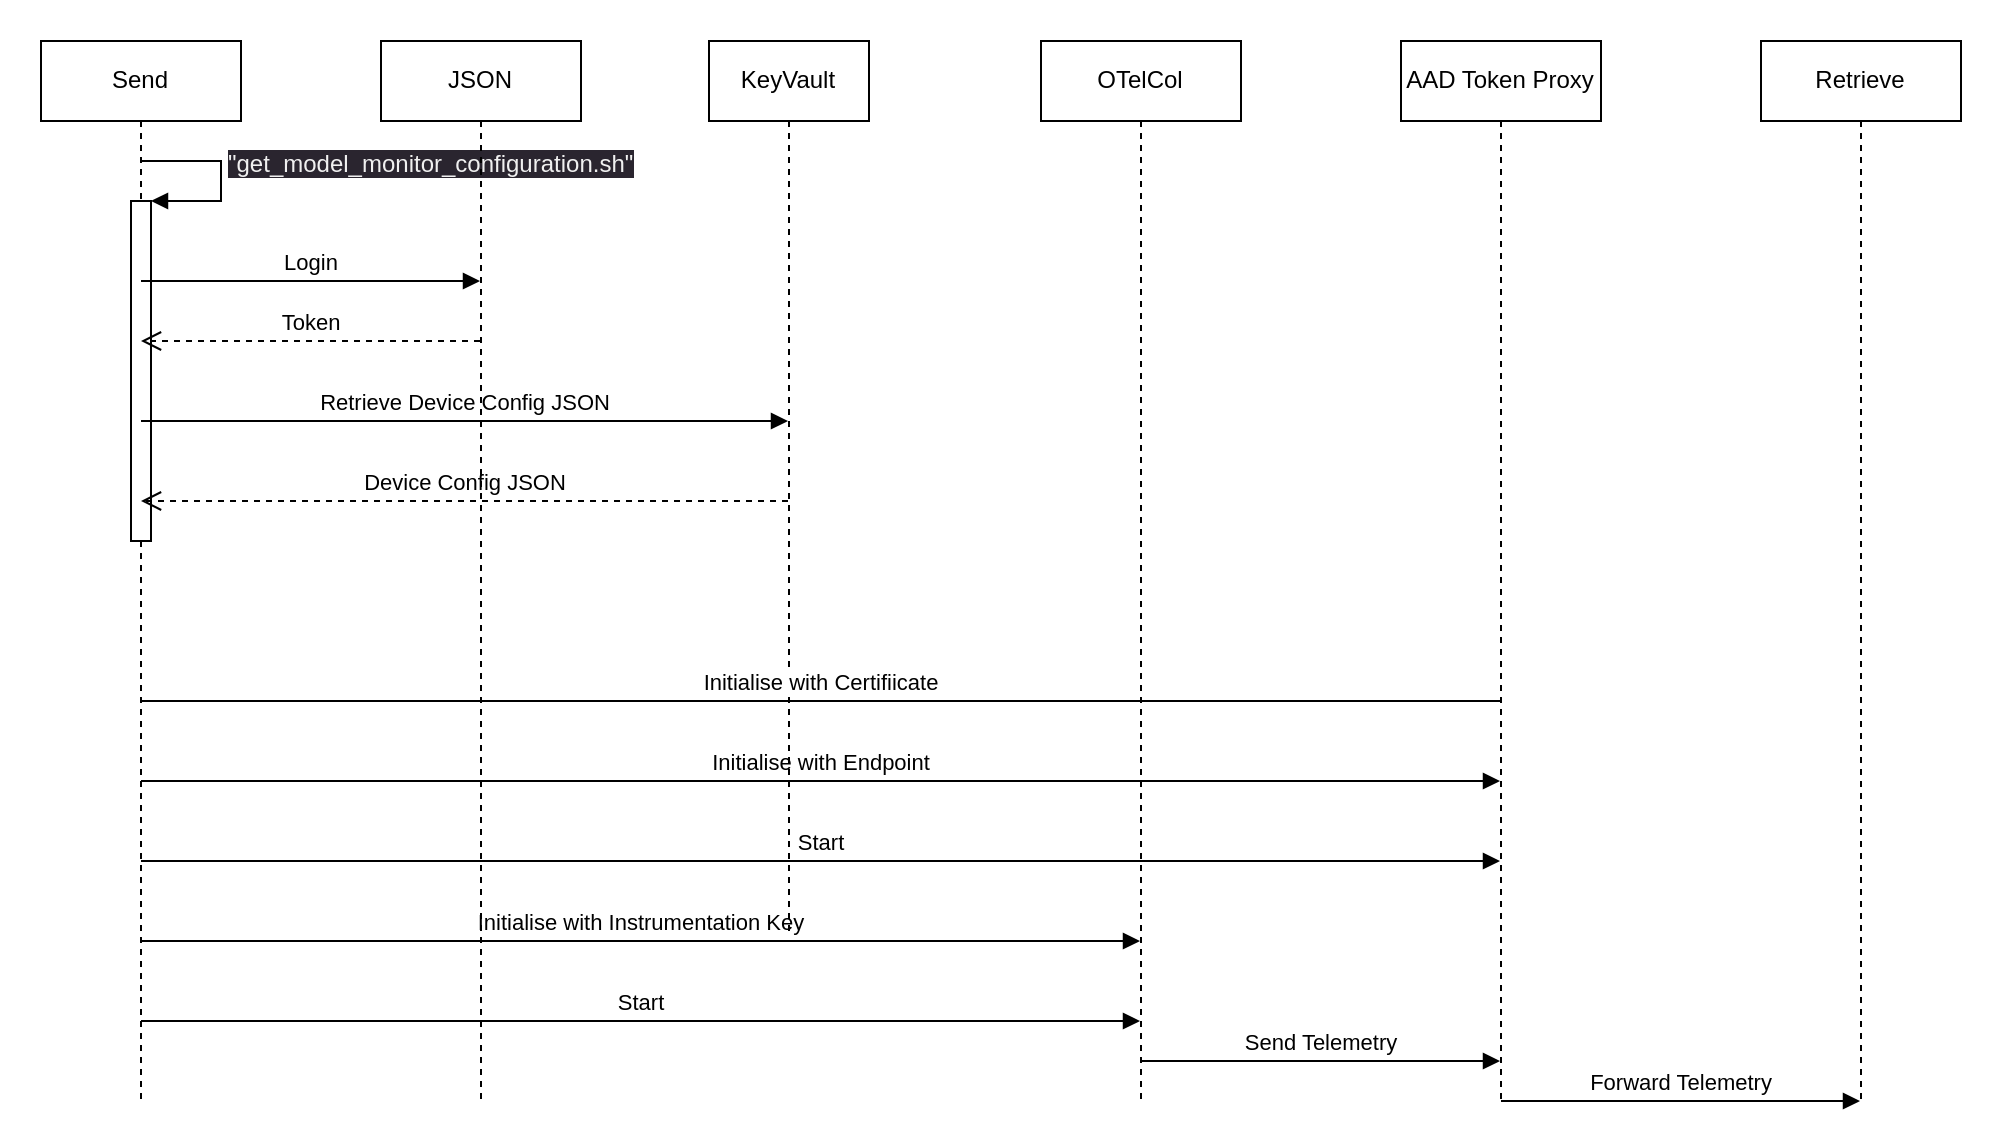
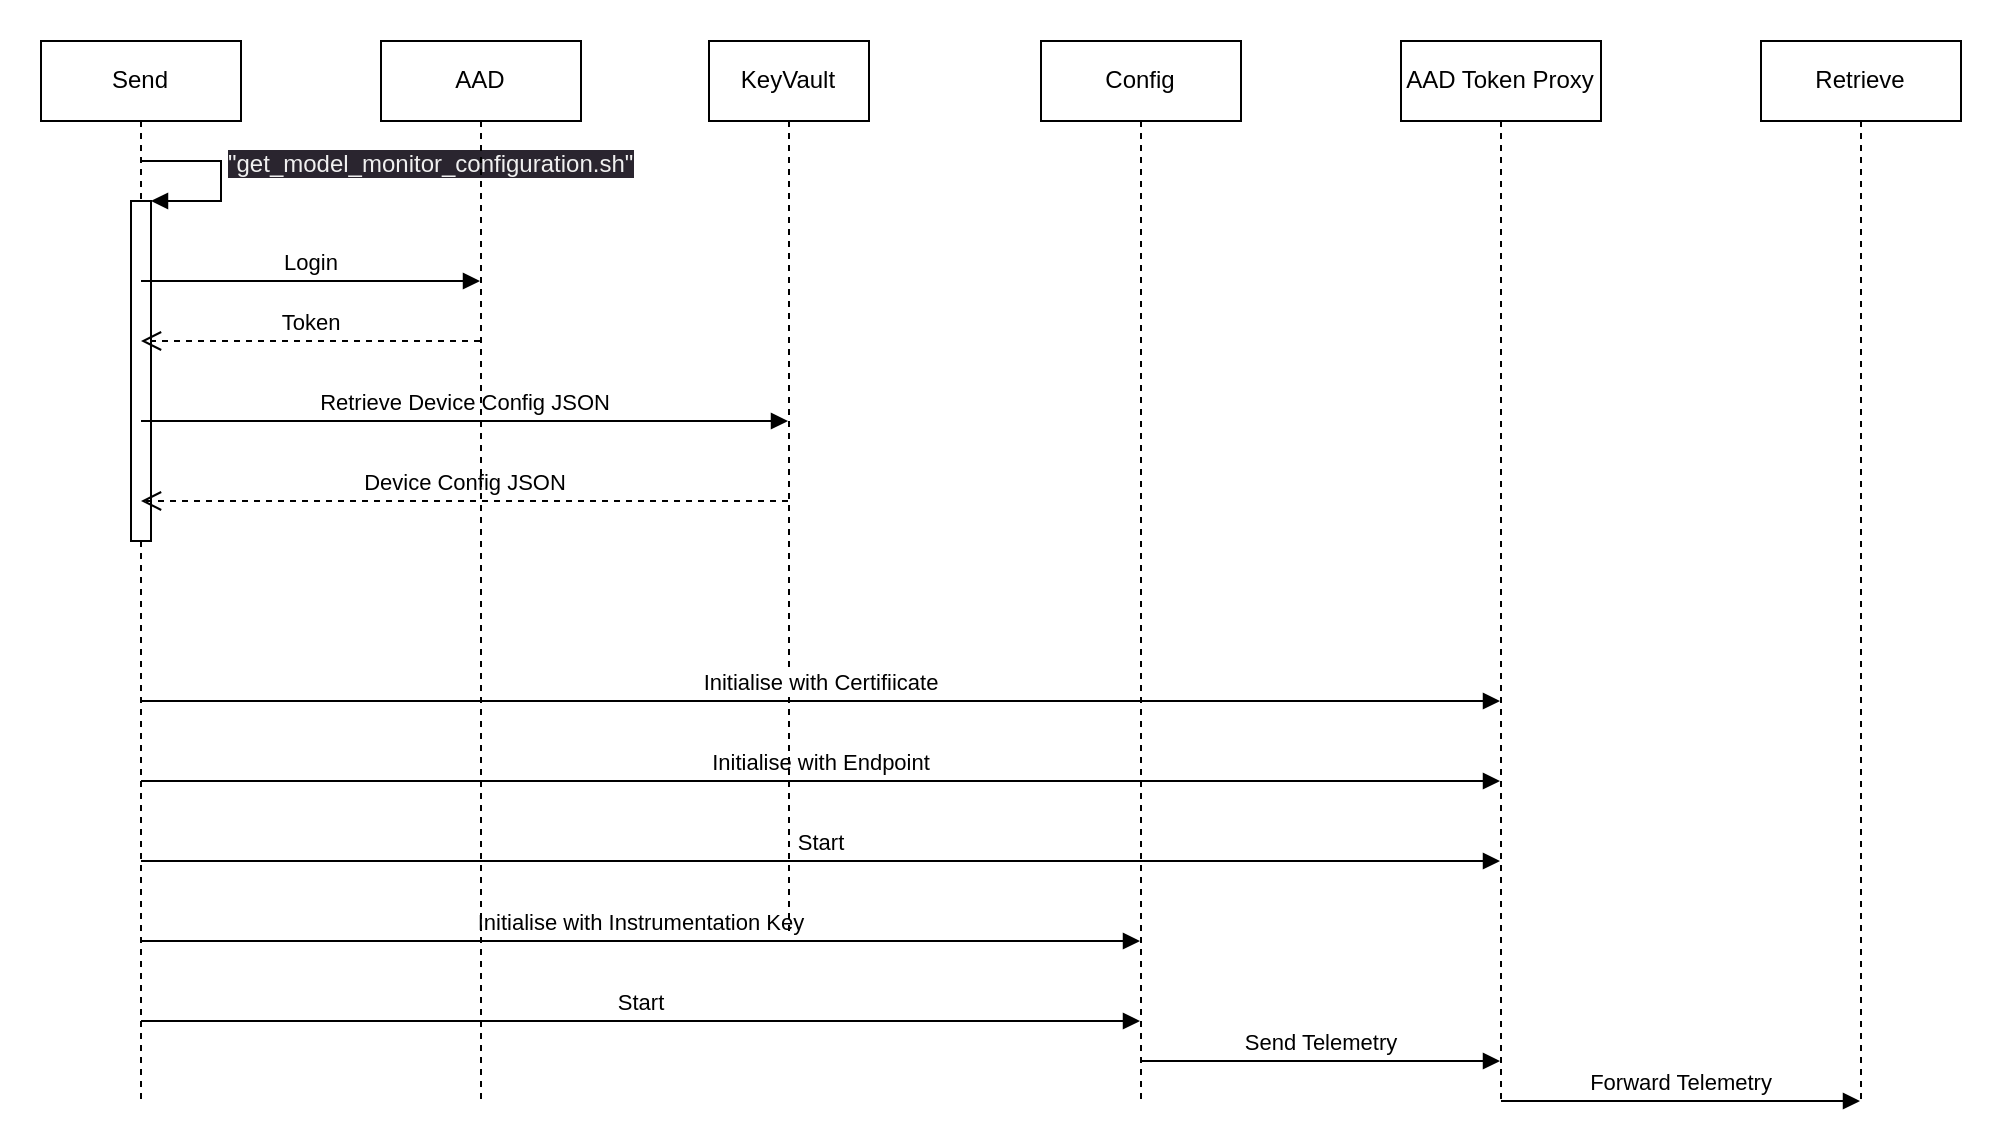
- <mxCell id="13" value="JSON" style="shape=umlLifeline;perimeter=lifelinePerimeter;whiteSpace=wrap;html=1;container=1;collapsible=0;recursiveResize=0;outlineConnect=0;" vertex="1" parent="1"><mxGeometry x="190" y="20" width="100" height="530" as="geometry" /></mxCell>
+ <mxCell id="13" value="AAD" style="shape=umlLifeline;perimeter=lifelinePerimeter;whiteSpace=wrap;html=1;container=1;collapsible=0;recursiveResize=0;outlineConnect=0;" vertex="1" parent="1"><mxGeometry x="190" y="20" width="100" height="530" as="geometry" /></mxCell>
- <mxCell id="15" value="OTelCol" style="shape=umlLifeline;perimeter=lifelinePerimeter;whiteSpace=wrap;html=1;container=1;collapsible=0;recursiveResize=0;outlineConnect=0;" vertex="1" parent="1"><mxGeometry x="520" y="20" width="100" height="530" as="geometry" /></mxCell>
+ <mxCell id="15" value="Config" style="shape=umlLifeline;perimeter=lifelinePerimeter;whiteSpace=wrap;html=1;container=1;collapsible=0;recursiveResize=0;outlineConnect=0;" vertex="1" parent="1"><mxGeometry x="520" y="20" width="100" height="530" as="geometry" /></mxCell>
- <mxCell id="19" value="Initialise with Certifiicate" style="html=1;verticalAlign=bottom;endArrow=none;" edge="1" parent="1" source="2" target="17"><mxGeometry width="80" relative="1" as="geometry"><mxPoint x="70" y="350" as="sourcePoint" /><mxPoint x="150" y="350" as="targetPoint" /><Array as="points"><mxPoint x="500" y="350" /></Array></mxGeometry></mxCell>
+ <mxCell id="19" value="Initialise with Certifiicate" style="html=1;verticalAlign=bottom;endArrow=block;" edge="1" parent="1" source="2" target="17"><mxGeometry width="80" relative="1" as="geometry"><mxPoint x="70" y="350" as="sourcePoint" /><mxPoint x="150" y="350" as="targetPoint" /><Array as="points"><mxPoint x="500" y="350" /></Array></mxGeometry></mxCell>
